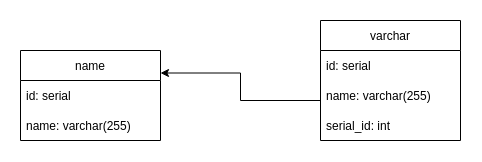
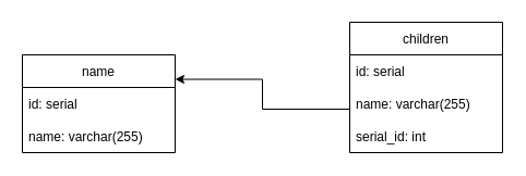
- <mxCell id="5" value="varchar" style="swimlane;fontStyle=0;childLayout=stackLayout;horizontal=1;startSize=30;horizontalStack=0;resizeParent=1;resizeParentMax=0;resizeLast=0;collapsible=1;marginBottom=0;" vertex="1" parent="1"><mxGeometry x="320" y="20" width="140" height="120" as="geometry" /></mxCell>
+ <mxCell id="5" value="children" style="swimlane;fontStyle=0;childLayout=stackLayout;horizontal=1;startSize=30;horizontalStack=0;resizeParent=1;resizeParentMax=0;resizeLast=0;collapsible=1;marginBottom=0;" vertex="1" parent="1"><mxGeometry x="320" y="20" width="140" height="120" as="geometry" /></mxCell>
